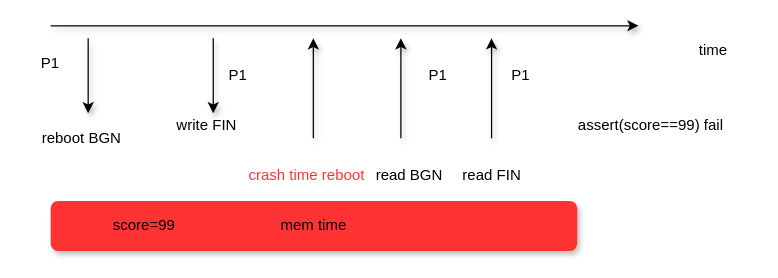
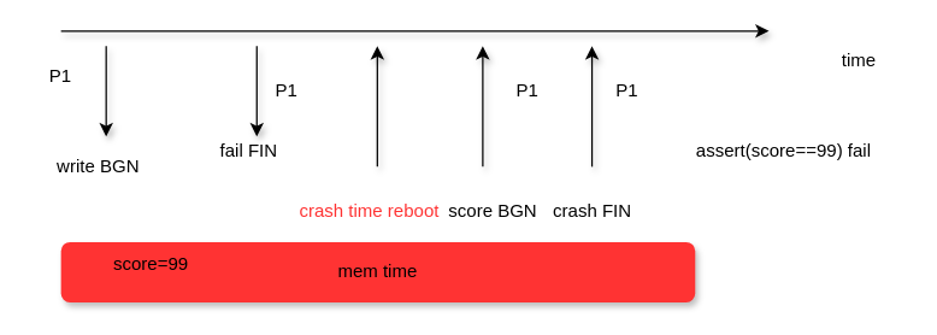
- <mxCell id="6" value="write FIN" style="text;html=1;strokeColor=none;fillColor=none;align=center;verticalAlign=middle;whiteSpace=wrap;rounded=0;shadow=1;" parent="1" vertex="1"><mxGeometry x="120" y="90" width="90" height="20" as="geometry" /></mxCell>
+ <mxCell id="6" value="fail FIN" style="text;html=1;strokeColor=none;fillColor=none;align=center;verticalAlign=middle;whiteSpace=wrap;rounded=0;shadow=1;" parent="1" vertex="1"><mxGeometry x="120" y="90" width="90" height="20" as="geometry" /></mxCell>
- <mxCell id="5" value="reboot BGN" style="text;html=1;strokeColor=none;fillColor=none;align=center;verticalAlign=middle;whiteSpace=wrap;rounded=0;shadow=1;" parent="1" vertex="1"><mxGeometry x="20" y="100" width="90" height="20" as="geometry" /></mxCell>
+ <mxCell id="5" value="write BGN" style="text;html=1;strokeColor=none;fillColor=none;align=center;verticalAlign=middle;whiteSpace=wrap;rounded=0;shadow=1;" parent="1" vertex="1"><mxGeometry x="20" y="100" width="90" height="20" as="geometry" /></mxCell>
- <mxCell id="12" value="read BGN" style="text;html=1;strokeColor=none;fillColor=none;align=center;verticalAlign=middle;whiteSpace=wrap;rounded=0;shadow=1;" vertex="1" parent="1"><mxGeometry x="284" y="130" width="86" height="20" as="geometry" /></mxCell>
+ <mxCell id="12" value="score BGN" style="text;html=1;strokeColor=none;fillColor=none;align=center;verticalAlign=middle;whiteSpace=wrap;rounded=0;shadow=1;" vertex="1" parent="1"><mxGeometry x="284" y="130" width="86" height="20" as="geometry" /></mxCell>
- <mxCell id="14" value="read FIN" style="text;html=1;strokeColor=none;fillColor=none;align=center;verticalAlign=middle;whiteSpace=wrap;rounded=0;shadow=1;" vertex="1" parent="1"><mxGeometry x="350" y="130" width="86" height="20" as="geometry" /></mxCell>
+ <mxCell id="14" value="crash FIN" style="text;html=1;strokeColor=none;fillColor=none;align=center;verticalAlign=middle;whiteSpace=wrap;rounded=0;shadow=1;" vertex="1" parent="1"><mxGeometry x="350" y="130" width="86" height="20" as="geometry" /></mxCell>
- <mxCell id="15" value="score=99" style="text;html=1;strokeColor=none;fillColor=none;align=center;verticalAlign=middle;whiteSpace=wrap;rounded=0;shadow=1;" vertex="1" parent="1"><mxGeometry x="70" y="170" width="90" height="20" as="geometry" /></mxCell>
+ <mxCell id="15" value="score=99" style="text;html=1;strokeColor=none;fillColor=none;align=center;verticalAlign=middle;whiteSpace=wrap;rounded=0;shadow=1;" vertex="1" parent="1"><mxGeometry x="55" y="165" width="90" height="20" as="geometry" /></mxCell>
